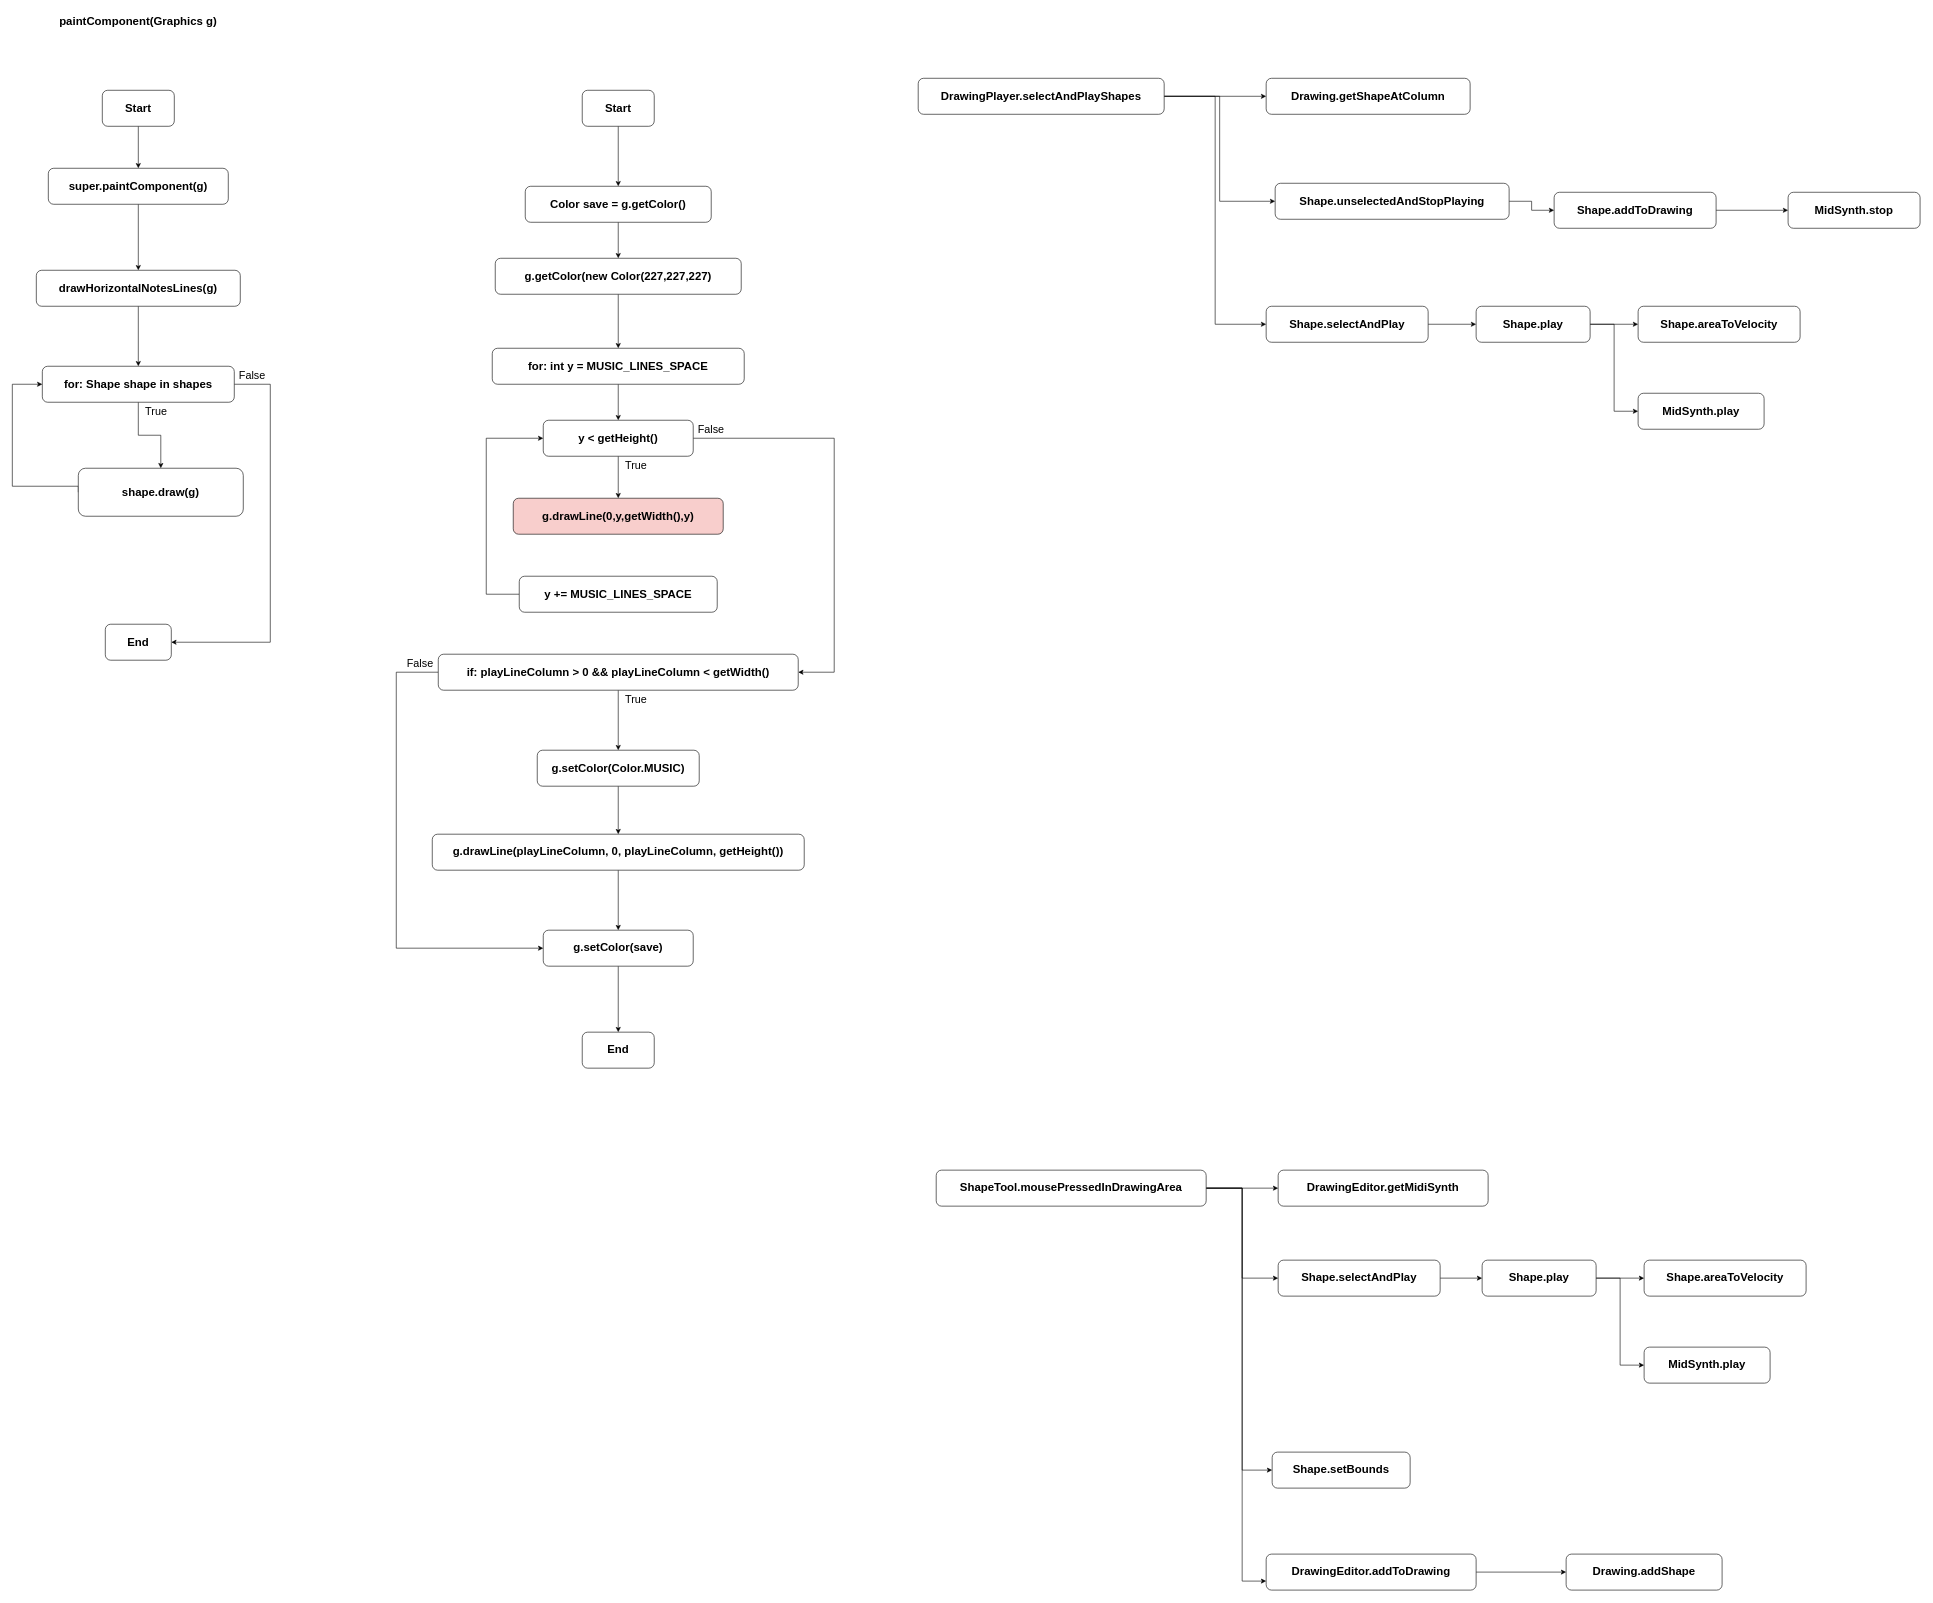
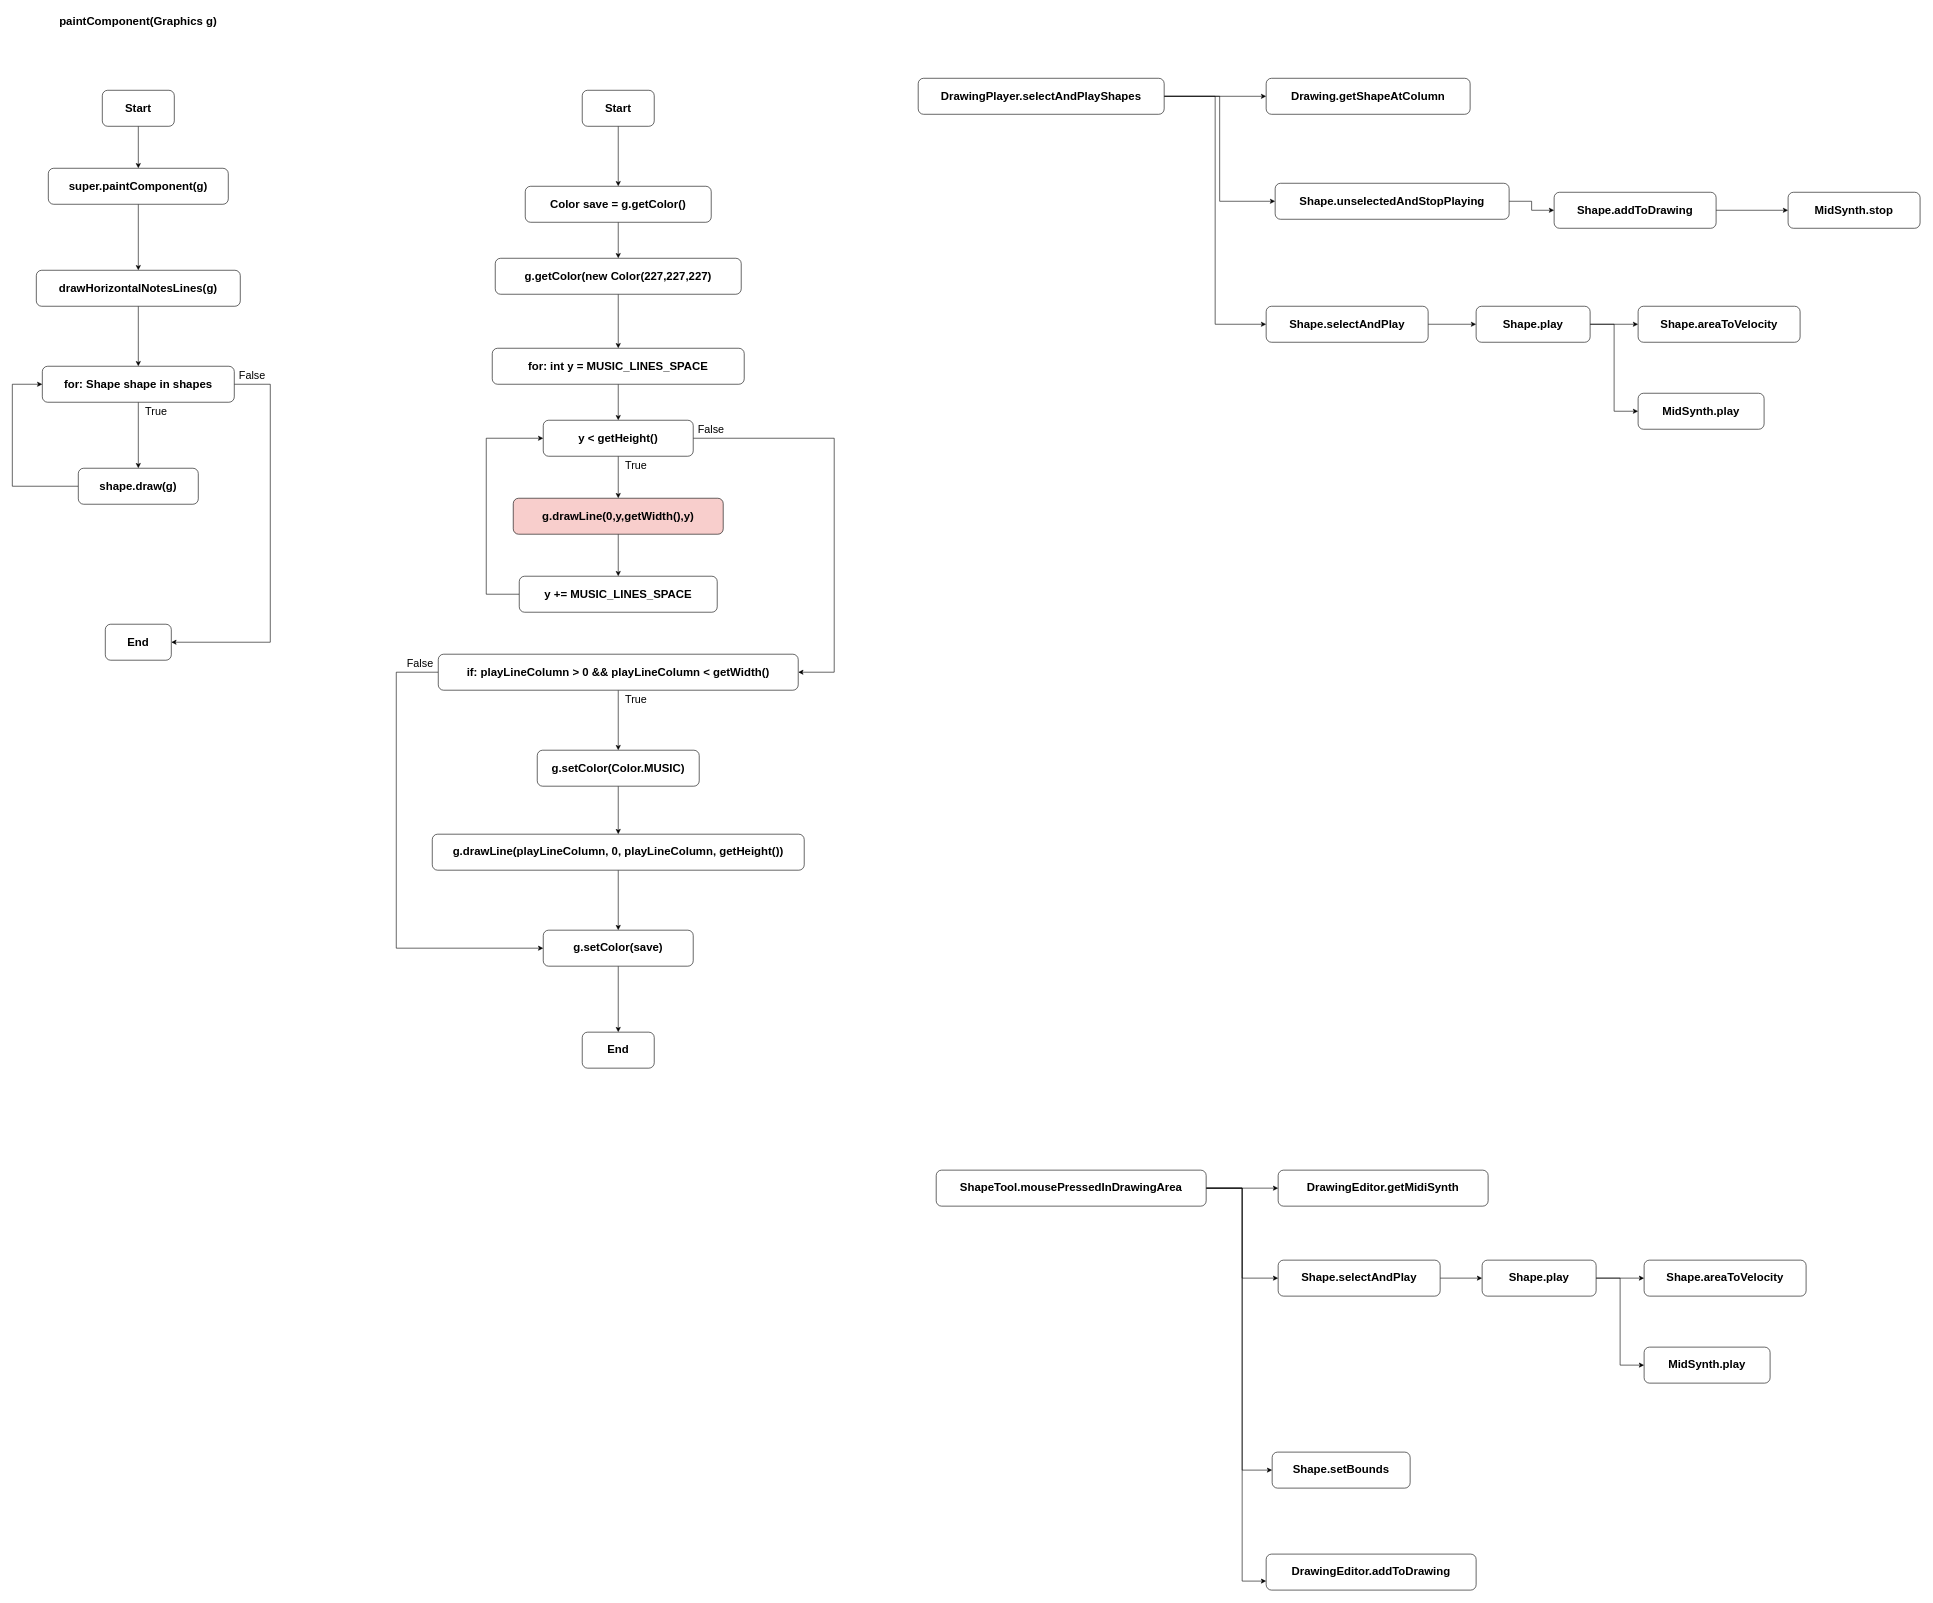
- <mxCell id="14" value="&lt;span style=&quot;font-size: 19px;&quot;&gt;&lt;b&gt;shape.draw(g)&lt;/b&gt;&lt;/span&gt;" style="rounded=1;whiteSpace=wrap;html=1;" vertex="1" parent="1"><mxGeometry x="130" y="780" width="275" height="80" as="geometry" /></mxCell>
+ <mxCell id="14" value="&lt;span style=&quot;font-size: 19px;&quot;&gt;&lt;b&gt;shape.draw(g)&lt;/b&gt;&lt;/span&gt;" style="rounded=1;whiteSpace=wrap;html=1;" vertex="1" parent="1"><mxGeometry x="130" y="780" width="200" height="60" as="geometry" /></mxCell>
+ <mxCell id="28" style="edgeStyle=orthogonalEdgeStyle;rounded=0;orthogonalLoop=1;jettySize=auto;html=1;exitX=0.5;exitY=1;exitDx=0;exitDy=0;" edge="1" parent="1" source="29" target="31"><mxGeometry relative="1" as="geometry" /></mxCell>
- <mxCell id="77" style="edgeStyle=orthogonalEdgeStyle;rounded=0;orthogonalLoop=1;jettySize=auto;html=1;exitX=1;exitY=0.5;exitDx=0;exitDy=0;" edge="1" parent="1" source="78" target="79"><mxGeometry relative="1" as="geometry" /></mxCell>
- <mxCell id="79" value="&lt;span style=&quot;font-size: 19px;&quot;&gt;&lt;b&gt;Drawing.addShape&lt;/b&gt;&lt;/span&gt;" style="rounded=1;whiteSpace=wrap;html=1;" vertex="1" parent="1"><mxGeometry x="2610" y="2590" width="260" height="60" as="geometry" /></mxCell>
